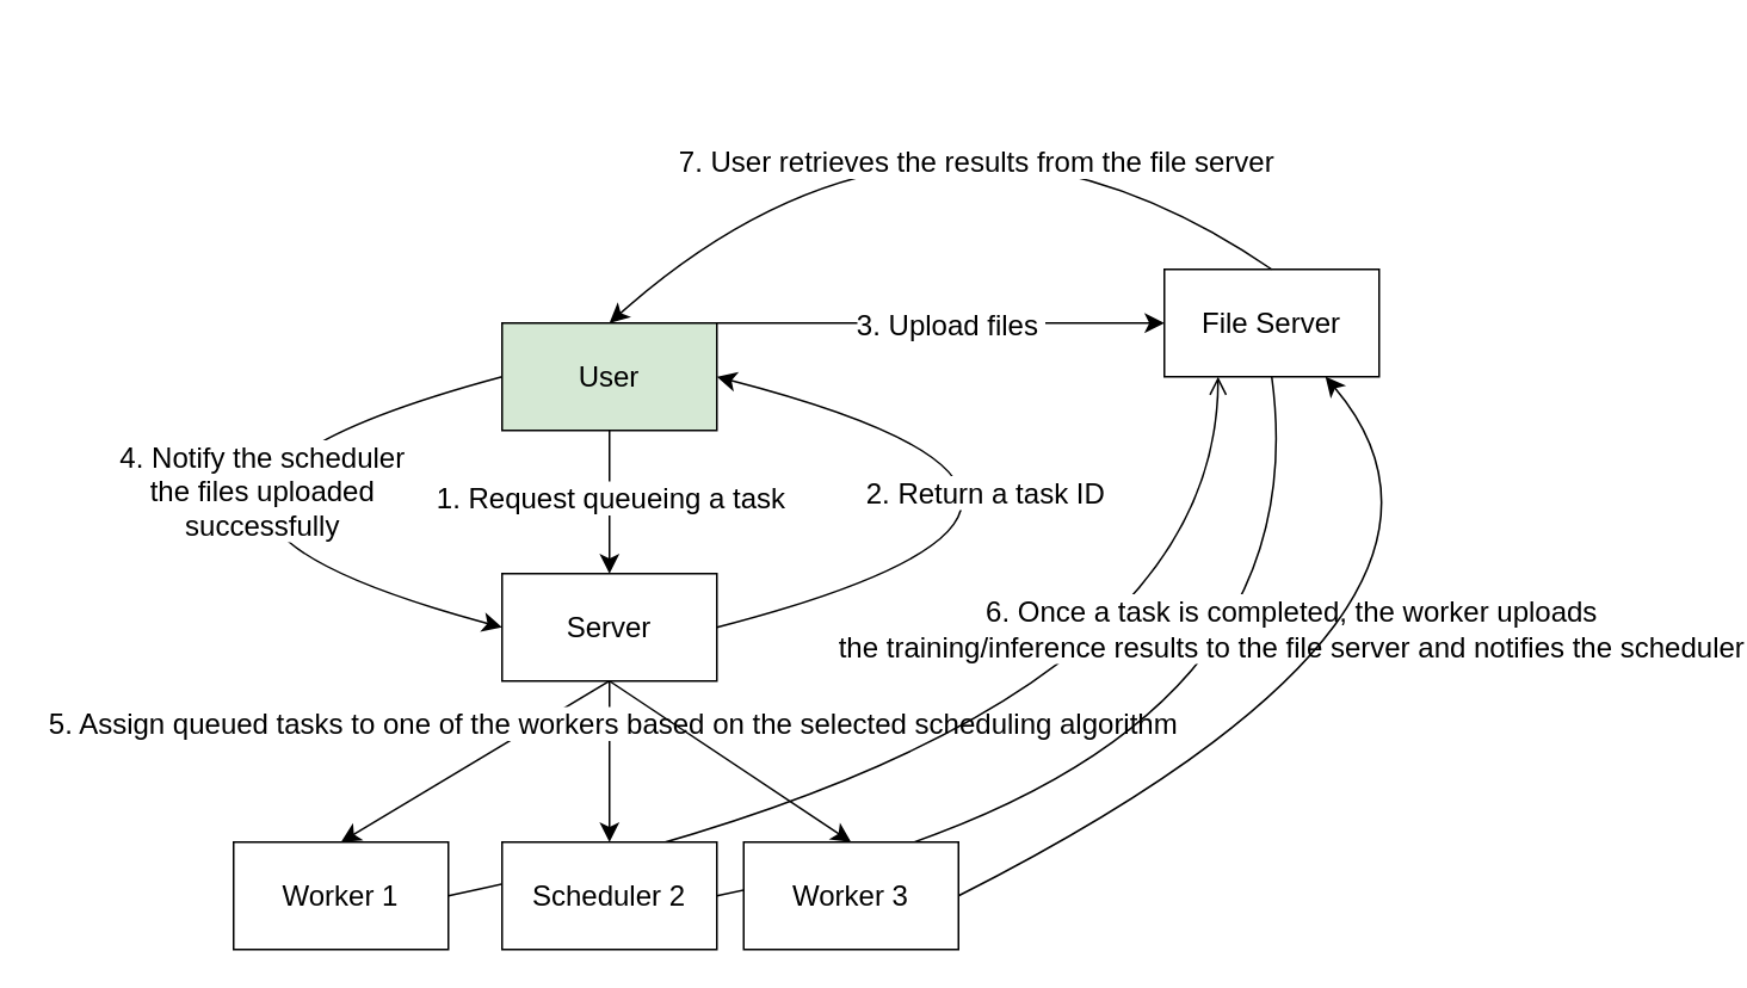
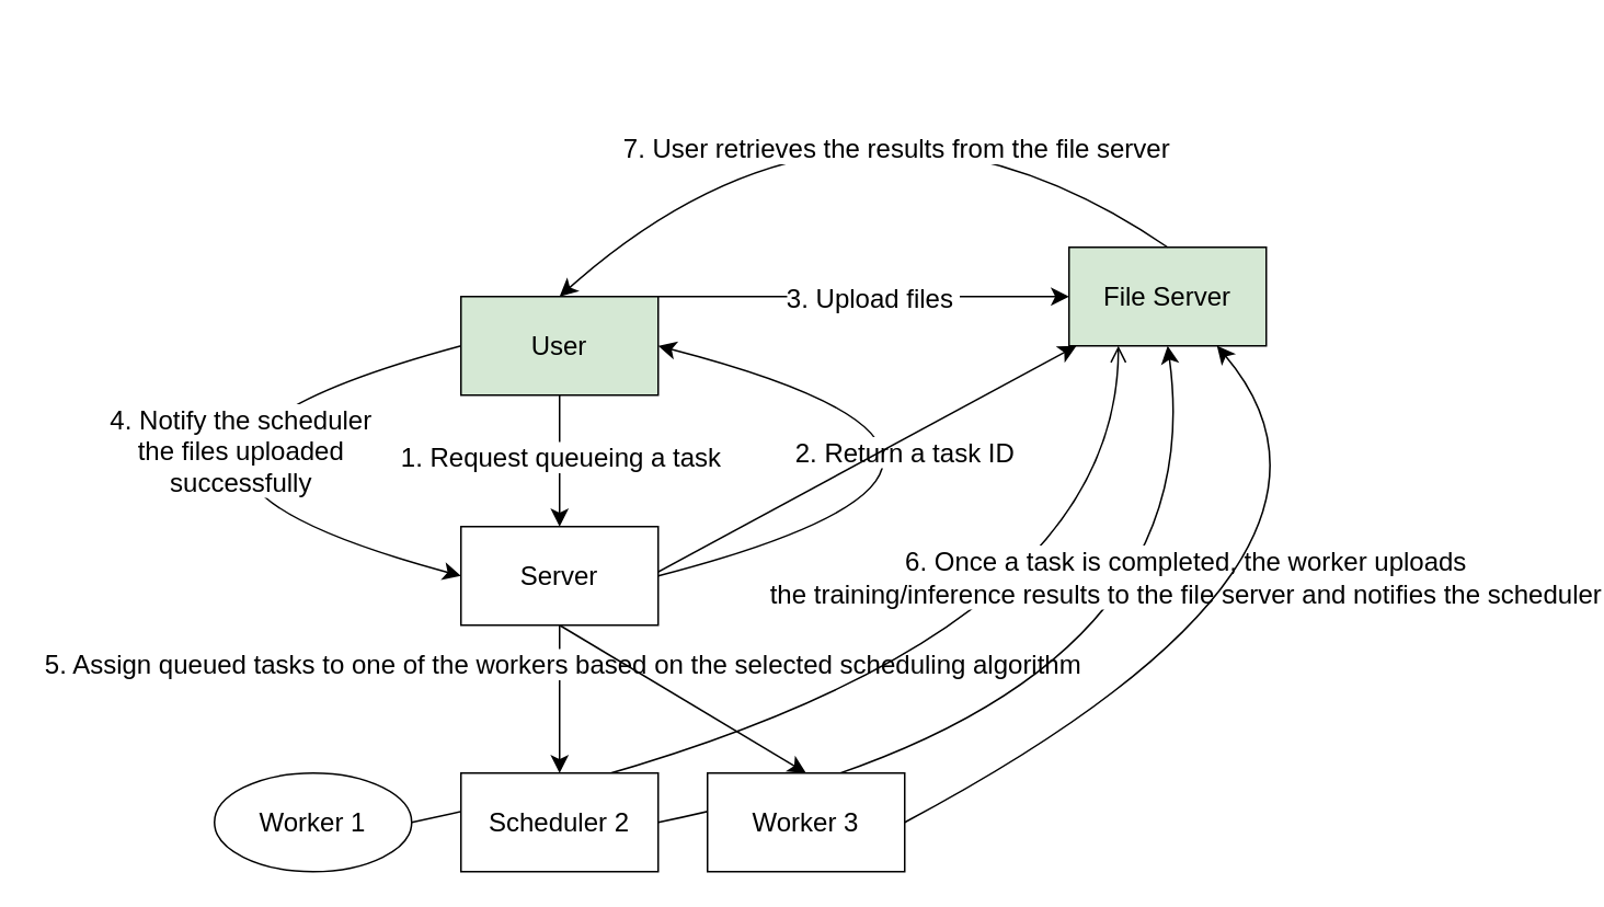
- <mxCell id="17" value="File Server" style="rounded=0;whiteSpace=wrap;html=1;fontSize=16;" parent="1" vertex="1"><mxGeometry x="650" y="150" width="120" height="60" as="geometry" /></mxCell>
+ <mxCell id="17" value="File Server" style="rounded=0;whiteSpace=wrap;html=1;fontSize=16;fillColor=#d5e8d4;" parent="1" vertex="1"><mxGeometry x="650" y="150" width="120" height="60" as="geometry" /></mxCell>
- <mxCell id="20" style="edgeStyle=none;curved=1;rounded=0;orthogonalLoop=1;jettySize=auto;html=1;exitX=1;exitY=0.5;exitDx=0;exitDy=0;entryX=0.5;entryY=1;entryDx=0;entryDy=0;fontSize=12;startSize=8;endSize=8;endArrow=none;" parent="1" source="22" target="17" edge="1"><mxGeometry relative="1" as="geometry"><Array as="points"><mxPoint x="740" y="430" /></Array></mxGeometry></mxCell>
+ <mxCell id="20" style="edgeStyle=none;curved=1;rounded=0;orthogonalLoop=1;jettySize=auto;html=1;exitX=1;exitY=0.5;exitDx=0;exitDy=0;entryX=0.5;entryY=1;entryDx=0;entryDy=0;fontSize=12;startSize=8;endSize=8;" parent="1" source="22" target="17" edge="1"><mxGeometry relative="1" as="geometry"><Array as="points"><mxPoint x="740" y="430" /></Array></mxGeometry></mxCell>
- <mxCell id="11" style="edgeStyle=none;curved=1;rounded=0;orthogonalLoop=1;jettySize=auto;html=1;exitX=0.5;exitY=1;exitDx=0;exitDy=0;entryX=0.5;entryY=0;entryDx=0;entryDy=0;fontSize=12;startSize=8;endSize=8;" parent="1" source="15" target="19" edge="1"><mxGeometry relative="1" as="geometry" /></mxCell>
+ <mxCell id="11" style="edgeStyle=none;curved=1;rounded=0;orthogonalLoop=1;jettySize=auto;html=1;exitX=0.5;exitY=1;exitDx=0;exitDy=0;fontSize=12;startSize=8;endSize=8;" parent="1" source="15" target="17" edge="1"><mxGeometry relative="1" as="geometry" /></mxCell>
- <mxCell id="19" value="Worker 1" style="rounded=0;whiteSpace=wrap;html=1;fontSize=16;" parent="1" vertex="1"><mxGeometry x="130" y="470" width="120" height="60" as="geometry" /></mxCell>
+ <mxCell id="19" value="Worker 1" style="ellipse;whiteSpace=wrap;html=1;fontSize=16;" parent="1" vertex="1"><mxGeometry x="130" y="470" width="120" height="60" as="geometry" /></mxCell>
- <mxCell id="24" value="Worker 3" style="rounded=0;whiteSpace=wrap;html=1;fontSize=16;" parent="1" vertex="1"><mxGeometry x="415" y="470" width="120" height="60" as="geometry" /></mxCell>
+ <mxCell id="24" value="Worker 3" style="rounded=0;whiteSpace=wrap;html=1;fontSize=16;" parent="1" vertex="1"><mxGeometry x="430" y="470" width="120" height="60" as="geometry" /></mxCell>
